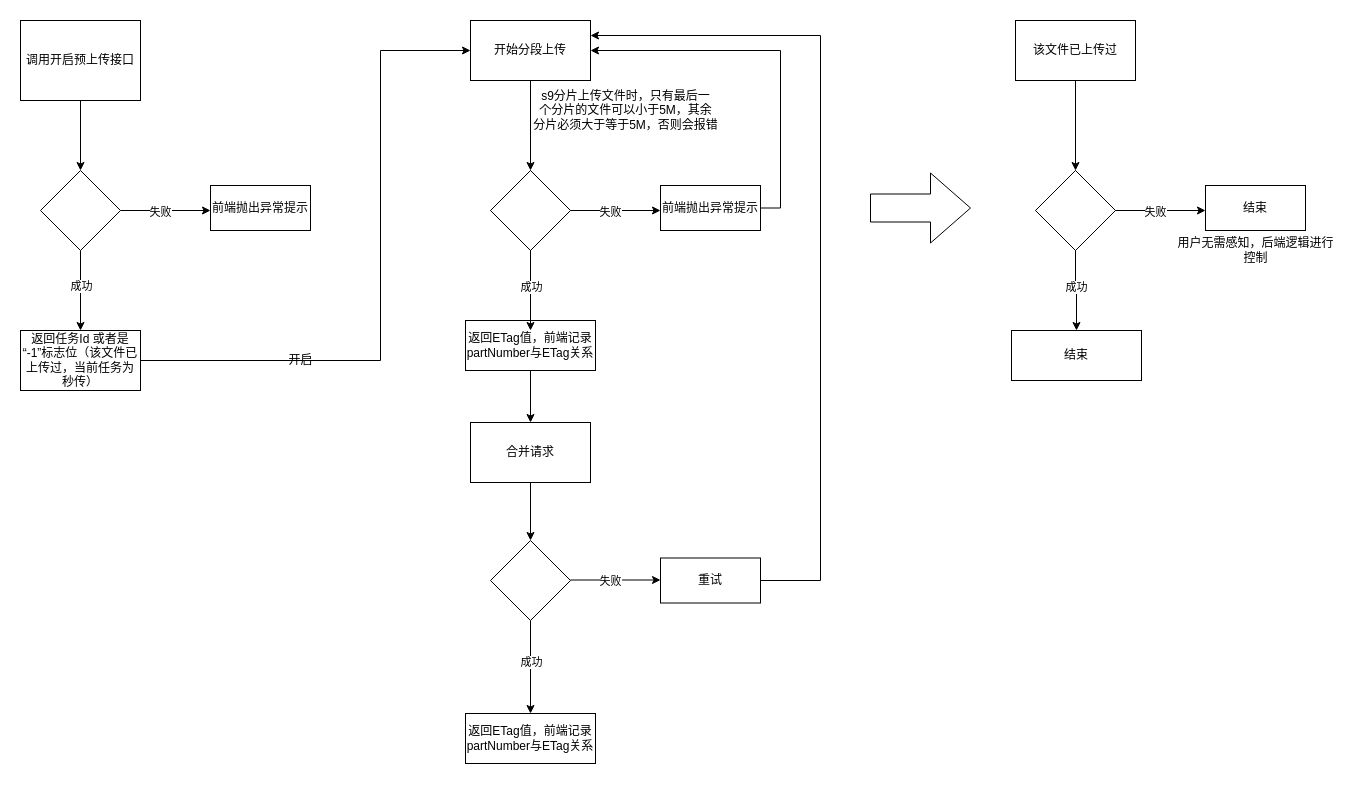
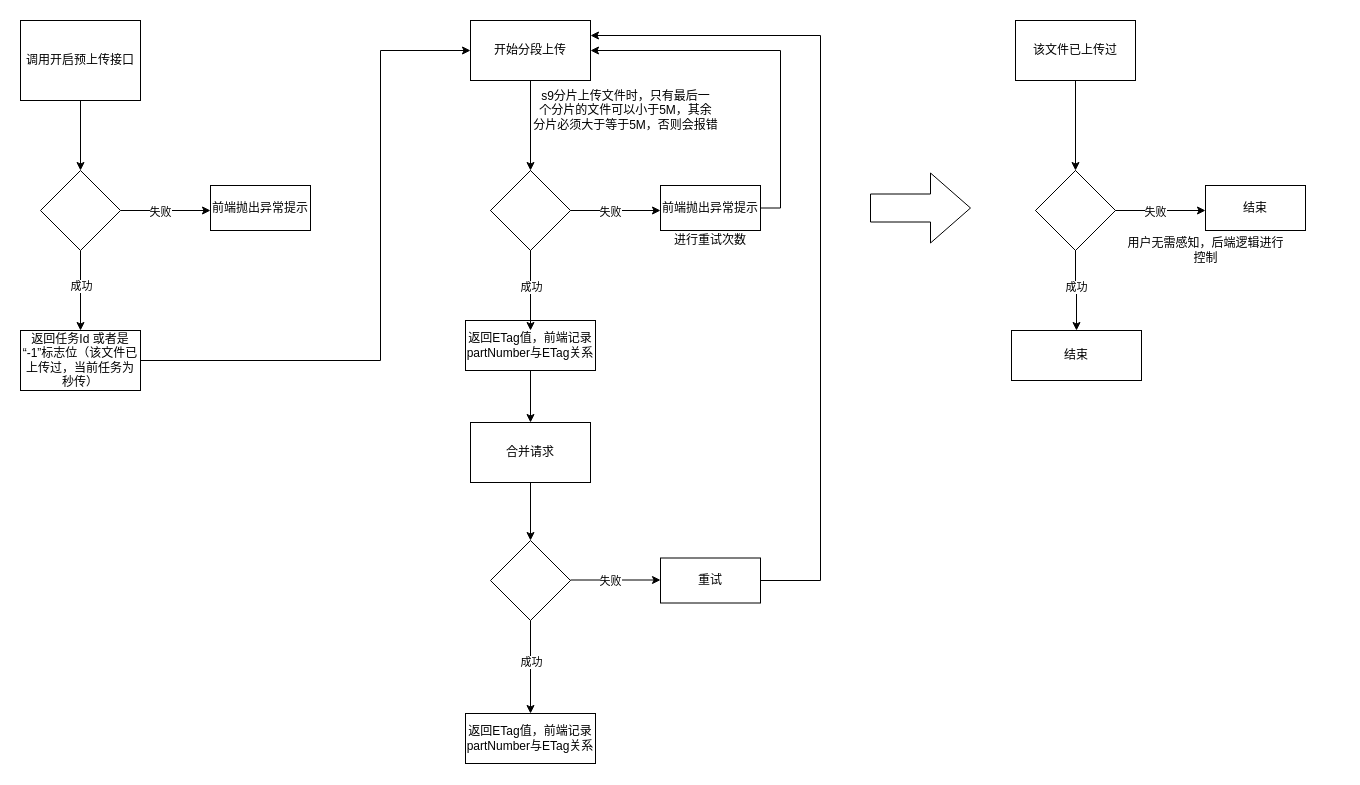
+ <mxCell id="27" value="进行重试次数" style="text;html=1;strokeColor=none;fillColor=none;align=center;verticalAlign=middle;whiteSpace=wrap;rounded=0;" parent="1" vertex="1"><mxGeometry x="670" y="230" width="80" height="20" as="geometry" /></mxCell>
- <mxCell id="40" value="用户无需感知，后端逻辑进行控制" style="text;html=1;strokeColor=none;fillColor=none;align=center;verticalAlign=middle;whiteSpace=wrap;rounded=0;" vertex="1" parent="1"><mxGeometry x="1172.5" y="240" width="165" height="20" as="geometry" /></mxCell>
+ <mxCell id="40" value="用户无需感知，后端逻辑进行控制" style="text;html=1;strokeColor=none;fillColor=none;align=center;verticalAlign=middle;whiteSpace=wrap;rounded=0;" vertex="1" parent="1"><mxGeometry x="1122.5" y="240" width="165" height="20" as="geometry" /></mxCell>
- <mxCell id="28" value="开启" style="text;html=1;align=center;verticalAlign=middle;resizable=0;points=[];autosize=1;strokeColor=none;fillColor=none;" vertex="1" parent="1"><mxGeometry x="275" y="345" width="50" height="30" as="geometry" /></mxCell>
